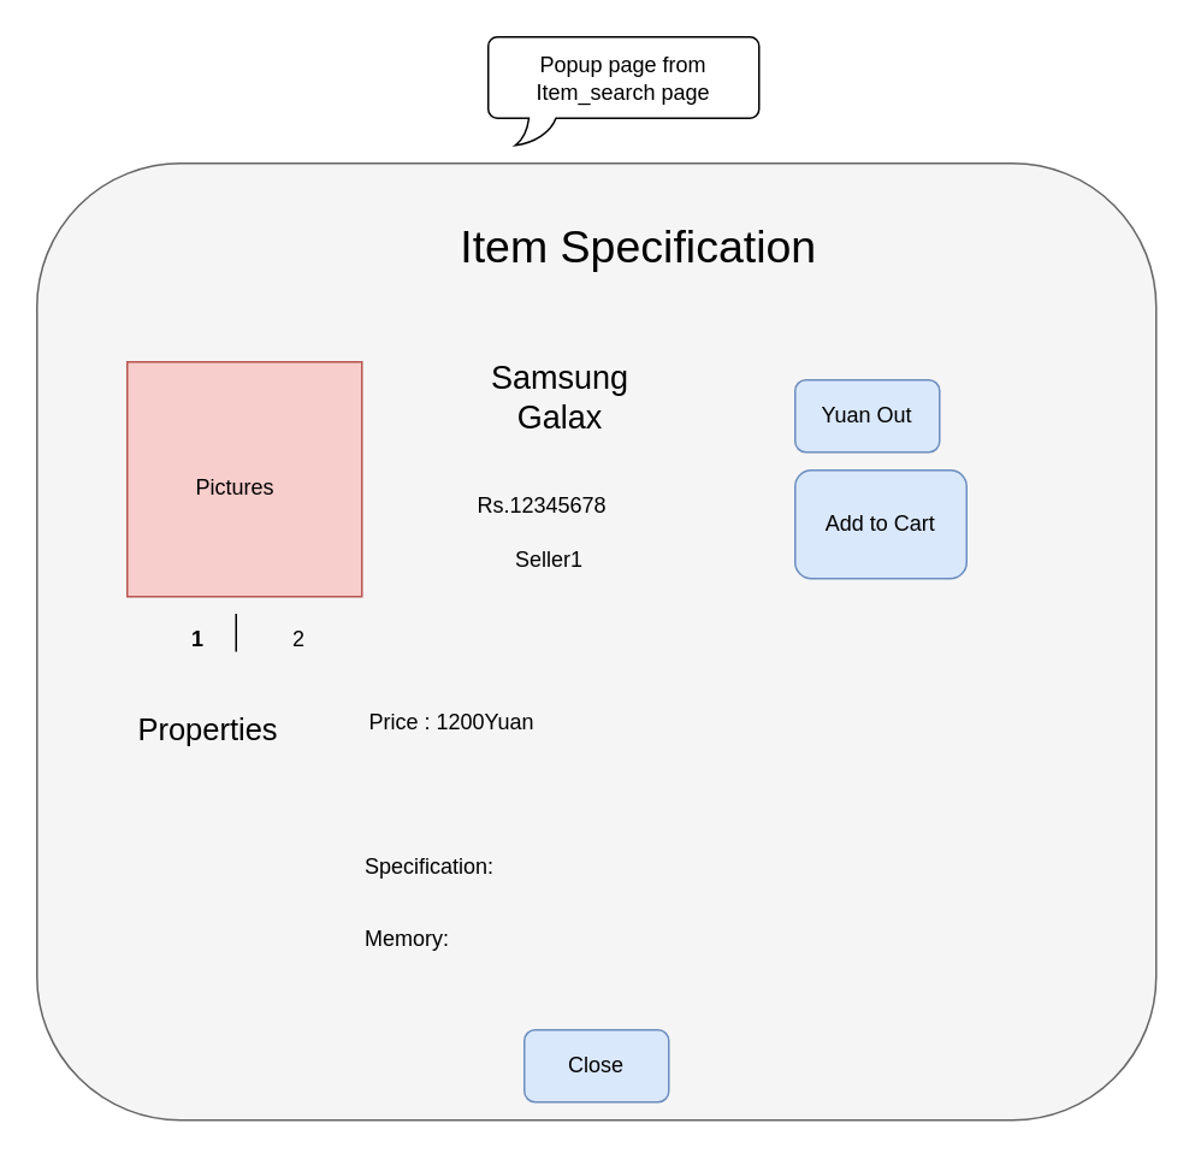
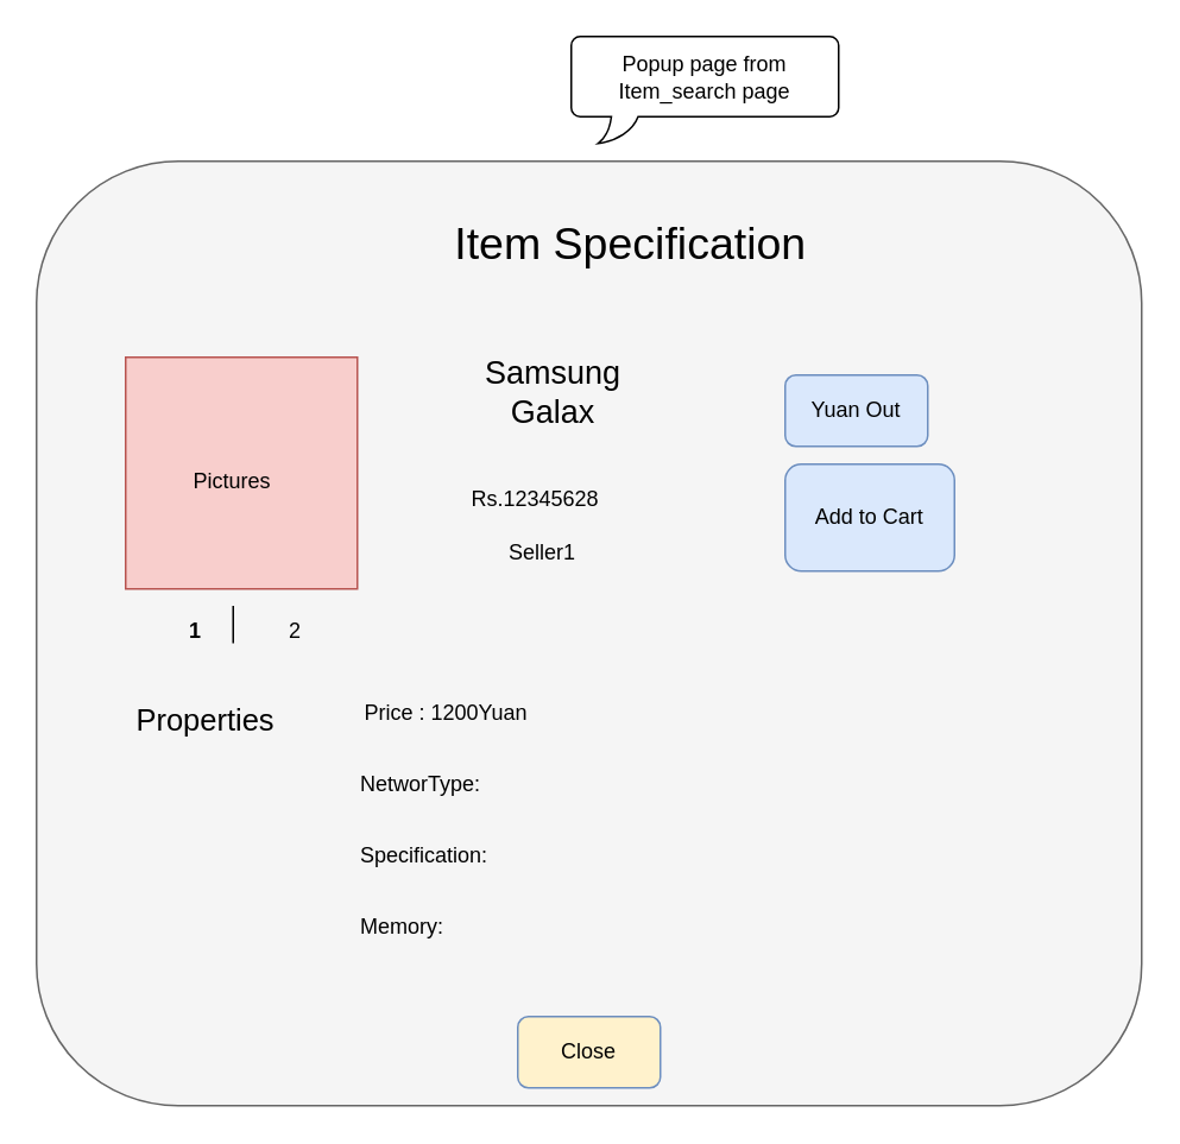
- <mxCell id="19" value="Popup page from Item_search page" style="whiteSpace=wrap;html=1;shape=mxgraph.basic.roundRectCallout;dx=30;dy=15;size=5;boundedLbl=1;" vertex="1" parent="1"><mxGeometry x="270" y="20" width="150" height="60" as="geometry" /></mxCell>
+ <mxCell id="19" value="Popup page from Item_search page" style="whiteSpace=wrap;html=1;shape=mxgraph.basic.roundRectCallout;dx=30;dy=15;size=5;boundedLbl=1;" vertex="1" parent="1"><mxGeometry x="320" y="20" width="150" height="60" as="geometry" /></mxCell>
- <mxCell id="8" value="&lt;div&gt;Rs.12345678&lt;/div&gt;" style="text;html=1;strokeColor=none;fillColor=none;align=center;verticalAlign=middle;whiteSpace=wrap;rounded=0;" vertex="1" parent="1"><mxGeometry x="250" y="260" width="100" height="40" as="geometry" /></mxCell>
+ <mxCell id="8" value="&lt;div&gt;Rs.12345628&lt;/div&gt;" style="text;html=1;strokeColor=none;fillColor=none;align=center;verticalAlign=middle;whiteSpace=wrap;rounded=0;" vertex="1" parent="1"><mxGeometry x="250" y="260" width="100" height="40" as="geometry" /></mxCell>
+ <mxCell id="11" value="NetworType:" style="text;html=1;strokeColor=none;fillColor=none;align=left;verticalAlign=middle;whiteSpace=wrap;rounded=0;" vertex="1" parent="1"><mxGeometry x="200" y="420" width="210" height="40" as="geometry" /></mxCell>
- <mxCell id="16" value="Close" style="rounded=1;whiteSpace=wrap;html=1;fillColor=#dae8fc;strokeColor=#6c8ebf;" vertex="1" parent="1"><mxGeometry x="290" y="570" width="80" height="40" as="geometry" /></mxCell>
+ <mxCell id="16" value="Close" style="rounded=1;whiteSpace=wrap;html=1;fillColor=#fff2cc;strokeColor=#6c8ebf;" vertex="1" parent="1"><mxGeometry x="290" y="570" width="80" height="40" as="geometry" /></mxCell>
